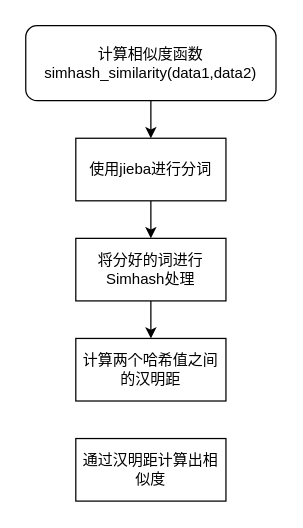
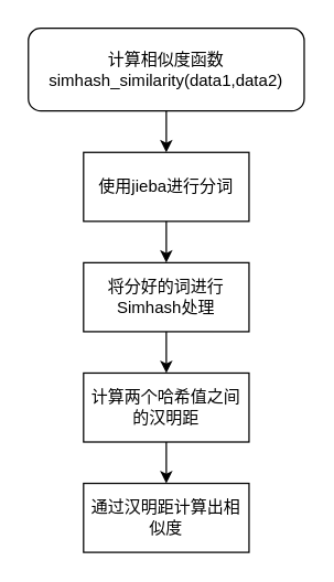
+ <mxCell id="8" style="edgeStyle=orthogonalEdgeStyle;rounded=0;orthogonalLoop=1;jettySize=auto;html=1;entryX=0.5;entryY=0;entryDx=0;entryDy=0;" edge="1" parent="1" source="9" target="10"><mxGeometry relative="1" as="geometry" /></mxCell>
